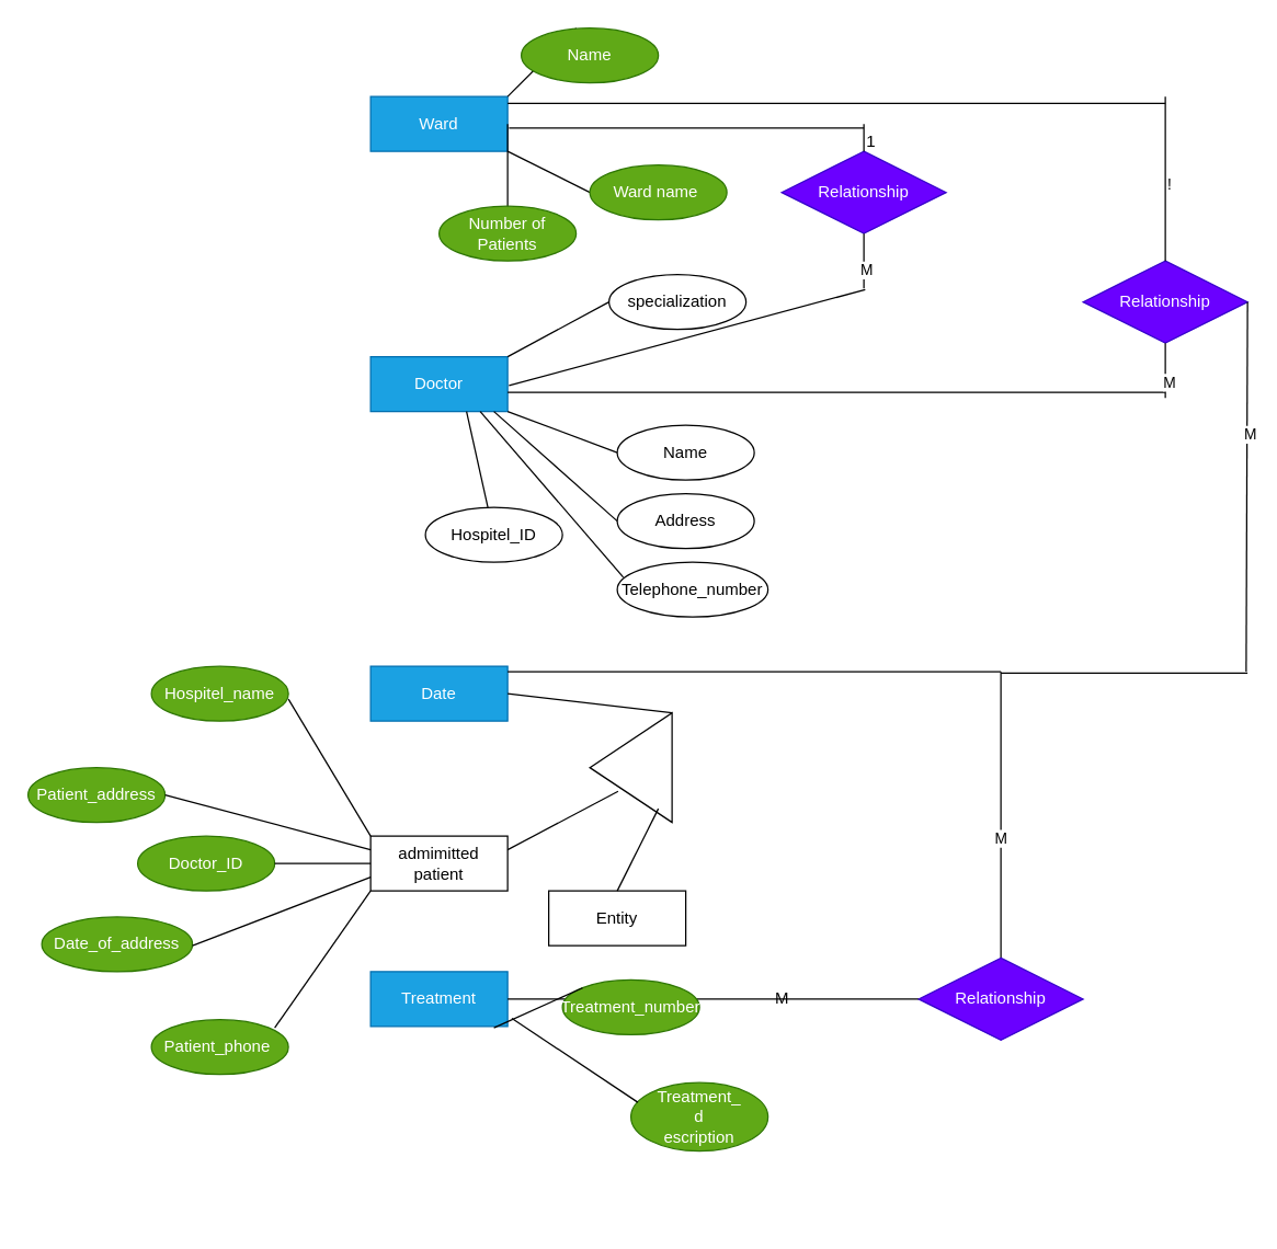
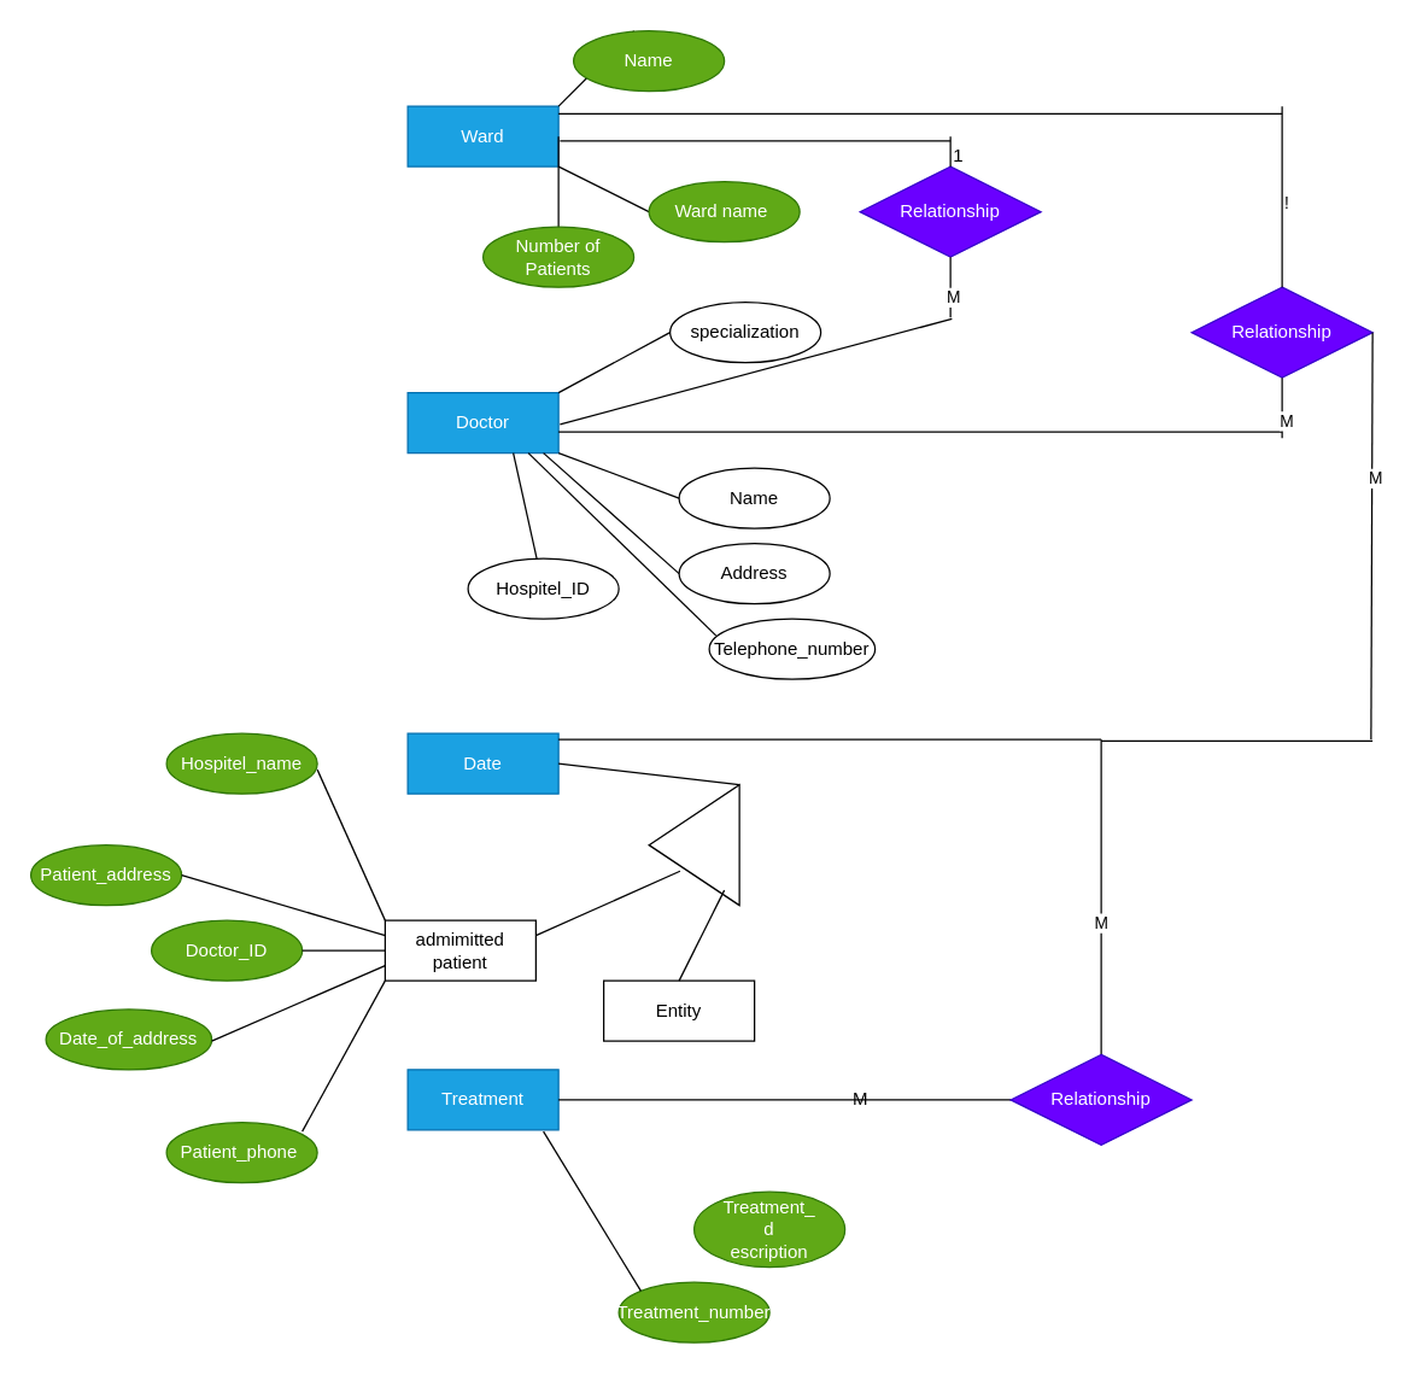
- <mxCell id="19" value="Telephone_number" style="ellipse;whiteSpace=wrap;html=1;align=center;" parent="1" vertex="1"><mxGeometry x="450" y="410" width="110" height="40" as="geometry" /></mxCell>
+ <mxCell id="19" value="Telephone_number" style="ellipse;whiteSpace=wrap;html=1;align=center;" parent="1" vertex="1"><mxGeometry x="470" y="410" width="110" height="40" as="geometry" /></mxCell>
- <mxCell id="54" value="admimitted patient" style="whiteSpace=wrap;html=1;align=center;" vertex="1" parent="1"><mxGeometry x="270" y="610" width="100" height="40" as="geometry" /></mxCell>
+ <mxCell id="54" value="admimitted patient" style="whiteSpace=wrap;html=1;align=center;" vertex="1" parent="1"><mxGeometry x="255" y="610" width="100" height="40" as="geometry" /></mxCell>
- <mxCell id="26" value="Treatment_number" style="ellipse;whiteSpace=wrap;html=1;align=center;fillColor=#60a917;fontColor=#ffffff;strokeColor=#2D7600;" parent="1" vertex="1"><mxGeometry x="410" y="715" width="100" height="40" as="geometry" /></mxCell>
+ <mxCell id="26" value="Treatment_number" style="ellipse;whiteSpace=wrap;html=1;align=center;fillColor=#60a917;fontColor=#ffffff;strokeColor=#2D7600;" parent="1" vertex="1"><mxGeometry x="410" y="850" width="100" height="40" as="geometry" /></mxCell>
- <mxCell id="28" value="" style="endArrow=none;html=1;rounded=0;exitX=1.031;exitY=0.853;exitDx=0;exitDy=0;exitPerimeter=0;entryX=0.05;entryY=0.288;entryDx=0;entryDy=0;entryPerimeter=0;" parent="1" source="5" target="27" edge="1"><mxGeometry width="50" height="50" relative="1" as="geometry"><mxPoint x="410" y="820" as="sourcePoint" /><mxPoint x="450" y="800" as="targetPoint" /></mxGeometry></mxCell>
